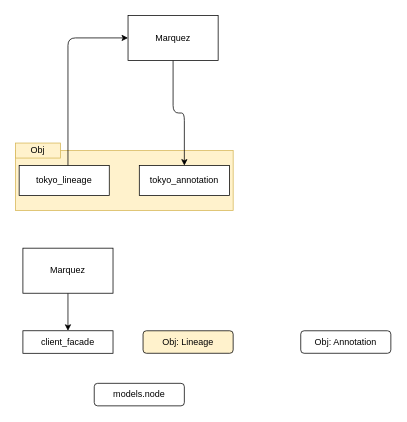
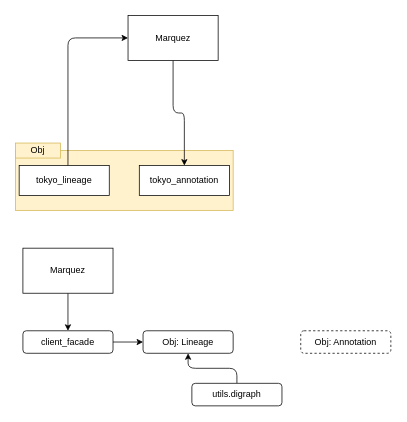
- <mxCell id="10" value="client_facade" style="whiteSpace=wrap;html=1;rounded=0;" vertex="1" parent="1"><mxGeometry x="30" y="440" width="120" height="30" as="geometry" /></mxCell>
+ <mxCell id="10" value="client_facade" style="rounded=1;whiteSpace=wrap;html=1;" vertex="1" parent="1"><mxGeometry x="30" y="440" width="120" height="30" as="geometry" /></mxCell>
+ <mxCell id="9" style="edgeStyle=orthogonalEdgeStyle;html=1;entryX=0;entryY=0.5;entryDx=0;entryDy=0;" edge="1" parent="1" source="10" target="13"><mxGeometry relative="1" as="geometry" /></mxCell>
- <mxCell id="13" value="Obj: Lineage" style="rounded=1;whiteSpace=wrap;html=1;fillColor=#fff2cc;" vertex="1" parent="1"><mxGeometry x="190" y="440" width="120" height="30" as="geometry" /></mxCell>
+ <mxCell id="13" value="Obj: Lineage" style="rounded=1;whiteSpace=wrap;html=1;" vertex="1" parent="1"><mxGeometry x="190" y="440" width="120" height="30" as="geometry" /></mxCell>
- <mxCell id="17" value="Obj: Annotation" style="rounded=1;whiteSpace=wrap;html=1;" vertex="1" parent="1"><mxGeometry x="400" y="440" width="120" height="30" as="geometry" /></mxCell>
+ <mxCell id="17" value="Obj: Annotation" style="rounded=1;whiteSpace=wrap;html=1;dashed=1;" vertex="1" parent="1"><mxGeometry x="400" y="440" width="120" height="30" as="geometry" /></mxCell>
+ <mxCell id="15" style="edgeStyle=orthogonalEdgeStyle;html=1;entryX=0.5;entryY=1;entryDx=0;entryDy=0;" edge="1" parent="1" source="16" target="13"><mxGeometry relative="1" as="geometry" /></mxCell>
- <mxCell id="14" value="models.node" style="rounded=1;whiteSpace=wrap;html=1;" vertex="1" parent="1"><mxGeometry x="125" y="510" width="120" height="30" as="geometry" /></mxCell>
+ <mxCell id="16" value="utils.digraph" style="rounded=1;whiteSpace=wrap;html=1;" vertex="1" parent="1"><mxGeometry x="255" y="510" width="120" height="30" as="geometry" /></mxCell>
